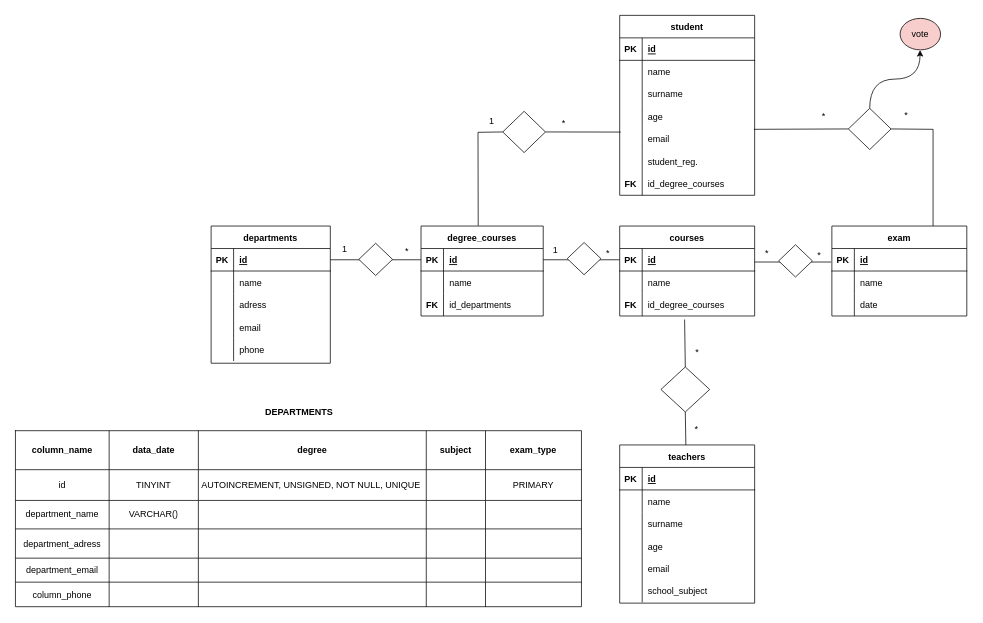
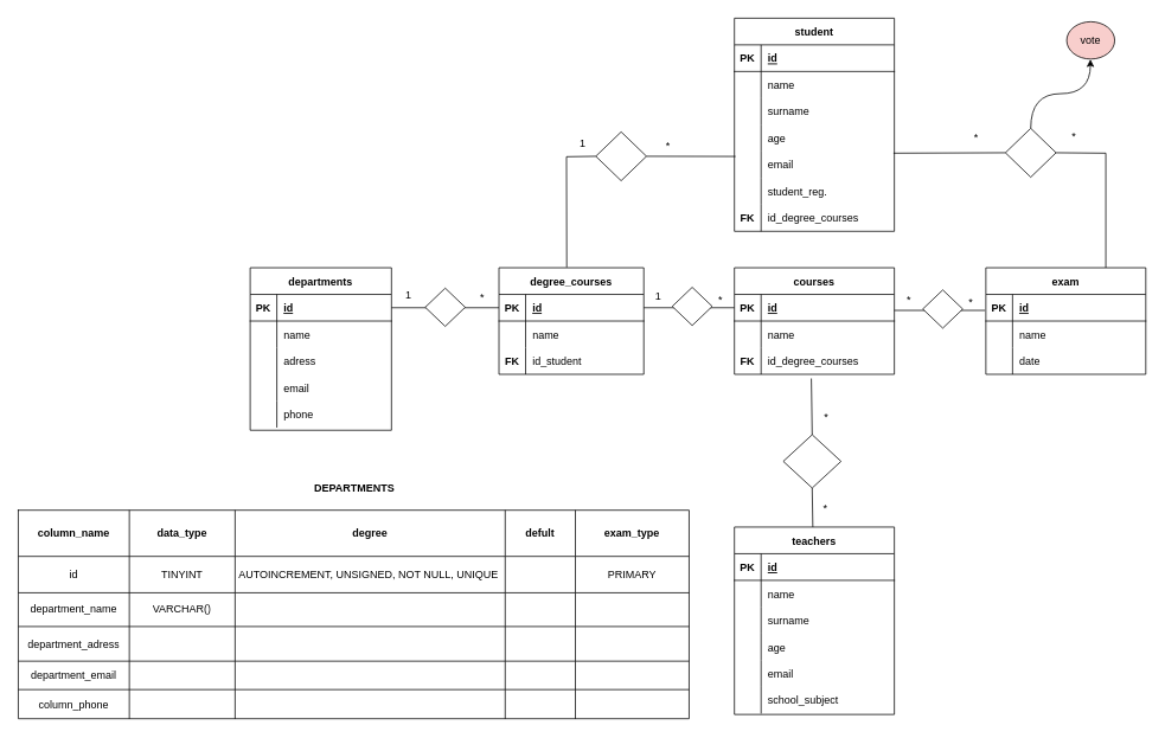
- <mxCell id="64" value="id_departments" style="shape=partialRectangle;connectable=0;fillColor=none;top=0;left=0;bottom=0;right=0;align=left;spacingLeft=6;overflow=hidden;" parent="62" vertex="1"><mxGeometry x="30" width="133" height="30" as="geometry"><mxRectangle width="133" height="30" as="alternateBounds" /></mxGeometry></mxCell>
+ <mxCell id="64" value="id_student" style="shape=partialRectangle;connectable=0;fillColor=none;top=0;left=0;bottom=0;right=0;align=left;spacingLeft=6;overflow=hidden;" parent="62" vertex="1"><mxGeometry x="30" width="133" height="30" as="geometry"><mxRectangle width="133" height="30" as="alternateBounds" /></mxGeometry></mxCell>
- <mxCell id="5" value="&lt;b&gt;data_date&lt;/b&gt;" style="shape=partialRectangle;html=1;whiteSpace=wrap;connectable=0;overflow=hidden;fillColor=none;top=0;left=0;bottom=0;right=0;pointerEvents=1;" parent="3" vertex="1"><mxGeometry x="125" width="119" height="52" as="geometry"><mxRectangle width="119" height="52" as="alternateBounds" /></mxGeometry></mxCell>
+ <mxCell id="5" value="&lt;b&gt;data_type&lt;/b&gt;" style="shape=partialRectangle;html=1;whiteSpace=wrap;connectable=0;overflow=hidden;fillColor=none;top=0;left=0;bottom=0;right=0;pointerEvents=1;" parent="3" vertex="1"><mxGeometry x="125" width="119" height="52" as="geometry"><mxRectangle width="119" height="52" as="alternateBounds" /></mxGeometry></mxCell>
- <mxCell id="7" value="&lt;b&gt;subject&lt;/b&gt;" style="shape=partialRectangle;html=1;whiteSpace=wrap;connectable=0;overflow=hidden;fillColor=none;top=0;left=0;bottom=0;right=0;pointerEvents=1;" parent="3" vertex="1"><mxGeometry x="548" width="79" height="52" as="geometry"><mxRectangle width="79" height="52" as="alternateBounds" /></mxGeometry></mxCell>
+ <mxCell id="7" value="&lt;b&gt;defult&lt;/b&gt;" style="shape=partialRectangle;html=1;whiteSpace=wrap;connectable=0;overflow=hidden;fillColor=none;top=0;left=0;bottom=0;right=0;pointerEvents=1;" parent="3" vertex="1"><mxGeometry x="548" width="79" height="52" as="geometry"><mxRectangle width="79" height="52" as="alternateBounds" /></mxGeometry></mxCell>
